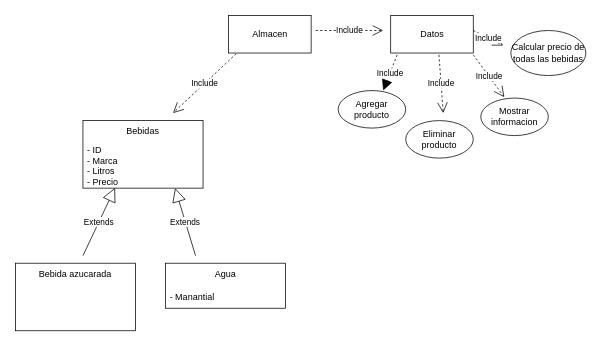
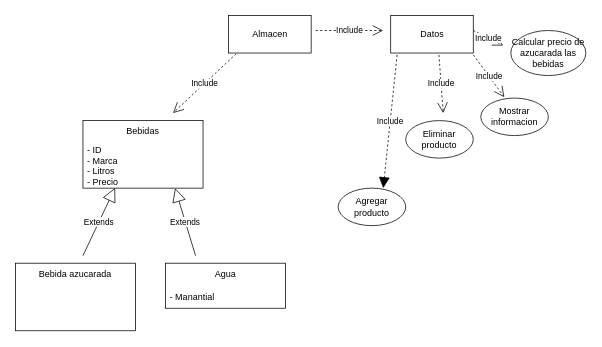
- <mxCell id="18" value="Calcular precio de todas las bebidas" style="ellipse;whiteSpace=wrap;html=1;" vertex="1" parent="1"><mxGeometry x="680" y="40" width="100" height="60" as="geometry" /></mxCell>
+ <mxCell id="18" value="Calcular precio de azucarada las bebidas" style="ellipse;whiteSpace=wrap;html=1;" vertex="1" parent="1"><mxGeometry x="680" y="40" width="100" height="60" as="geometry" /></mxCell>
- <mxCell id="16" value="Agregar producto" style="ellipse;whiteSpace=wrap;html=1;" vertex="1" parent="1"><mxGeometry x="450" y="120" width="90" height="50" as="geometry" /></mxCell>
+ <mxCell id="16" value="Agregar producto" style="ellipse;whiteSpace=wrap;html=1;" vertex="1" parent="1"><mxGeometry x="450" y="250" width="90" height="50" as="geometry" /></mxCell>
